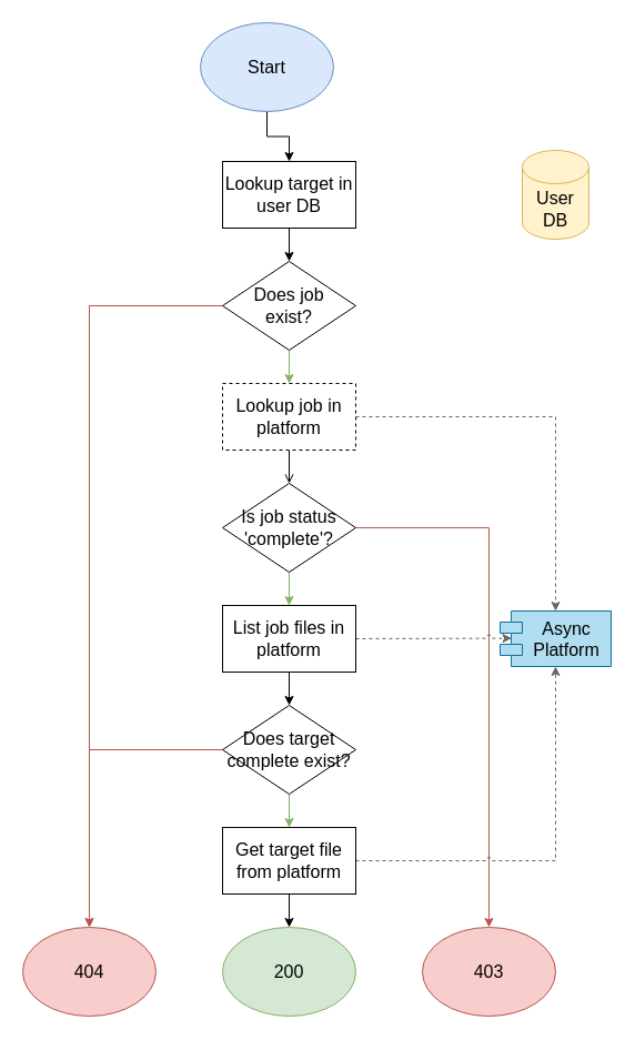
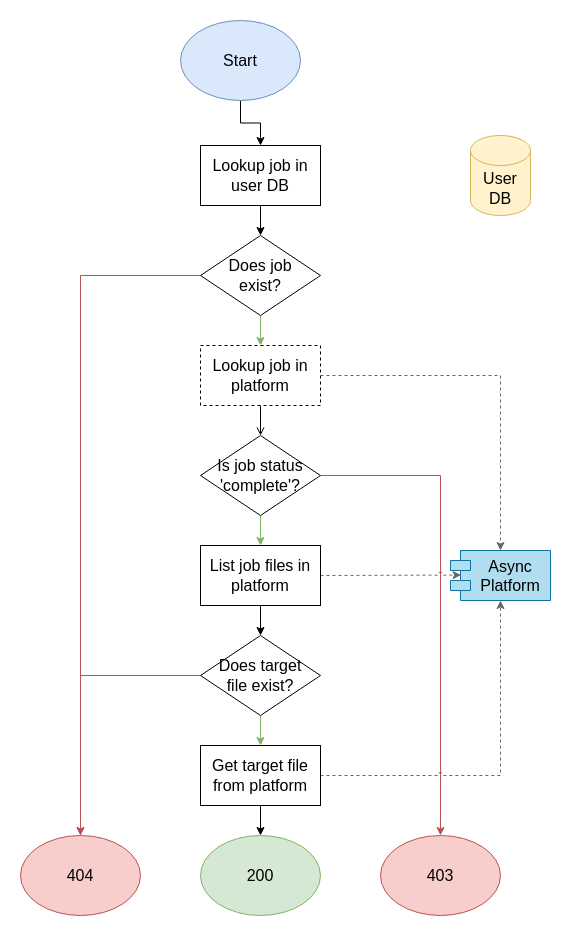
- <mxCell id="5" value="Lookup target in user DB" style="rounded=0;whiteSpace=wrap;html=1;fontSize=16;" vertex="1" parent="1"><mxGeometry x="200" y="145" width="120" height="60" as="geometry" /></mxCell>
+ <mxCell id="5" value="Lookup job in user DB" style="rounded=0;whiteSpace=wrap;html=1;fontSize=16;" vertex="1" parent="1"><mxGeometry x="200" y="145" width="120" height="60" as="geometry" /></mxCell>
- <mxCell id="22" value="Does target&lt;br&gt;complete exist?" style="rhombus;whiteSpace=wrap;html=1;fontSize=16;" vertex="1" parent="1"><mxGeometry x="200" y="635" width="120" height="80" as="geometry" /></mxCell>
+ <mxCell id="22" value="Does target&lt;br&gt;file exist?" style="rhombus;whiteSpace=wrap;html=1;fontSize=16;" vertex="1" parent="1"><mxGeometry x="200" y="635" width="120" height="80" as="geometry" /></mxCell>
